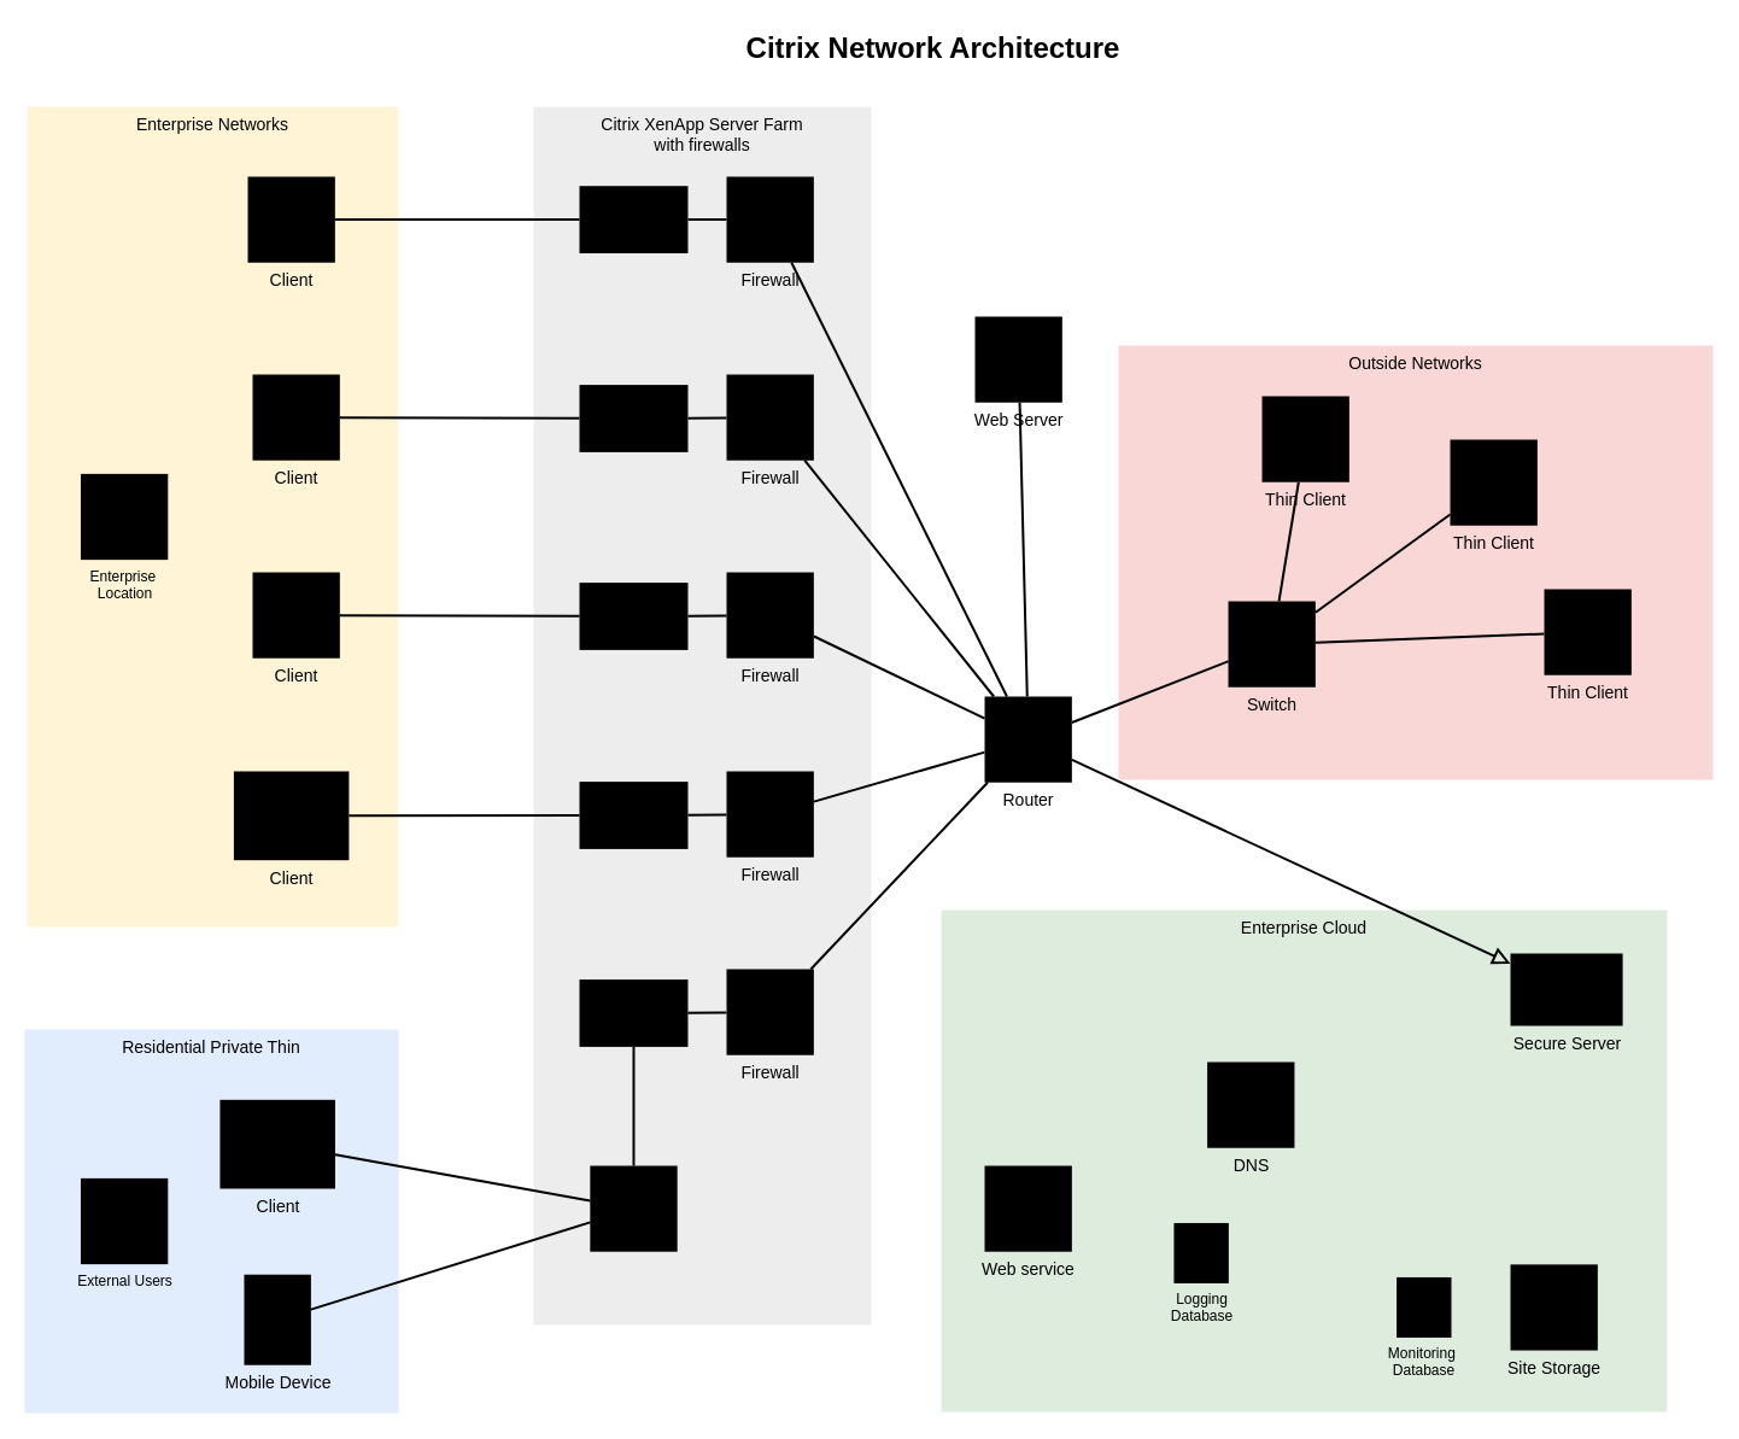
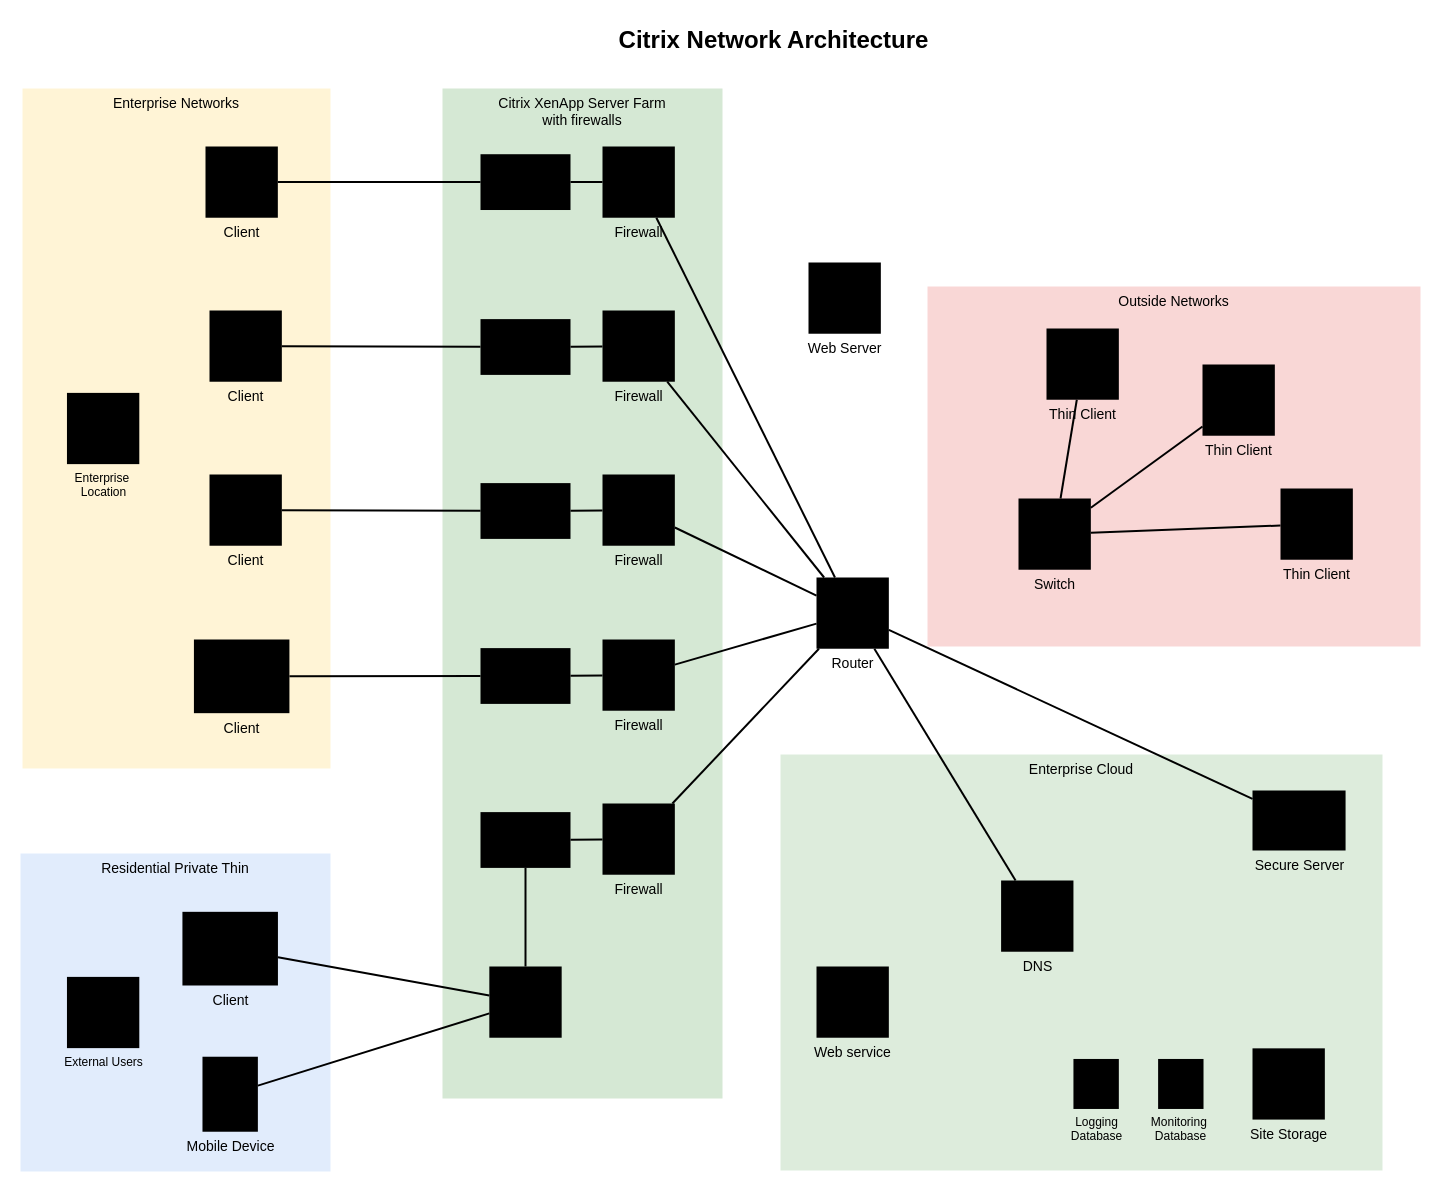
- <mxCell id="30" style="edgeStyle=none;rounded=0;html=1;startSize=10;endSize=10;jettySize=auto;orthogonalLoop=1;fontSize=14;endArrow=none;endFill=0;strokeWidth=2;" parent="1" source="33" target="36" edge="1"><mxGeometry relative="1" as="geometry" /></mxCell>
- <mxCell id="31" style="edgeStyle=none;rounded=0;html=1;startSize=10;endSize=10;jettySize=auto;orthogonalLoop=1;fontSize=14;endArrow=none;endFill=0;strokeWidth=2;" parent="1" source="33" target="52" edge="1"><mxGeometry relative="1" as="geometry" /></mxCell>
- <mxCell id="4" value="Citrix XenApp Server Farm&lt;div&gt;with firewalls&lt;/div&gt;" style="whiteSpace=wrap;html=1;fillColor=#EDEDED;fontSize=14;strokeColor=none;verticalAlign=top;" parent="1" vertex="1"><mxGeometry x="442" y="88" width="280" height="1010" as="geometry" /></mxCell>
+ <mxCell id="4" value="Citrix XenApp Server Farm&lt;div&gt;with firewalls&lt;/div&gt;" style="whiteSpace=wrap;html=1;fillColor=#d5e8d4;fontSize=14;strokeColor=none;verticalAlign=top;" parent="1" vertex="1"><mxGeometry x="442" y="88" width="280" height="1010" as="geometry" /></mxCell>
+ <mxCell id="29" style="edgeStyle=none;rounded=0;html=1;startSize=10;endSize=10;jettySize=auto;orthogonalLoop=1;fontSize=14;endArrow=none;endFill=0;strokeWidth=2;" parent="1" source="33" target="37" edge="1"><mxGeometry relative="1" as="geometry" /></mxCell>
- <mxCell id="32" style="edgeStyle=none;rounded=0;html=1;startSize=10;endSize=10;jettySize=auto;orthogonalLoop=1;fontSize=14;endArrow=block;endFill=0;strokeWidth=2;" parent="1" source="33" target="48" edge="1"><mxGeometry relative="1" as="geometry" /></mxCell>
+ <mxCell id="32" style="edgeStyle=none;rounded=0;html=1;startSize=10;endSize=10;jettySize=auto;orthogonalLoop=1;fontSize=14;endArrow=none;endFill=0;strokeWidth=2;" parent="1" source="33" target="48" edge="1"><mxGeometry relative="1" as="geometry" /></mxCell>
- <mxCell id="61" value="Logging&lt;div&gt;Database&lt;/div&gt;" style="sketch=0;verticalLabelPosition=bottom;sketch=0;aspect=fixed;html=1;verticalAlign=top;strokeColor=none;fillColor=#000000;align=center;outlineConnect=0;pointerEvents=1;shape=mxgraph.citrix2.site_database;" parent="1" vertex="1"><mxGeometry x="972.94" y="1013.46" width="45.395" height="50" as="geometry" /></mxCell>
+ <mxCell id="61" value="Logging&lt;div&gt;Database&lt;/div&gt;" style="sketch=0;verticalLabelPosition=bottom;sketch=0;aspect=fixed;html=1;verticalAlign=top;strokeColor=none;fillColor=#000000;align=center;outlineConnect=0;pointerEvents=1;shape=mxgraph.citrix2.site_database;" parent="1" vertex="1"><mxGeometry x="1072.94" y="1058.46" width="45.395" height="50" as="geometry" /></mxCell>
